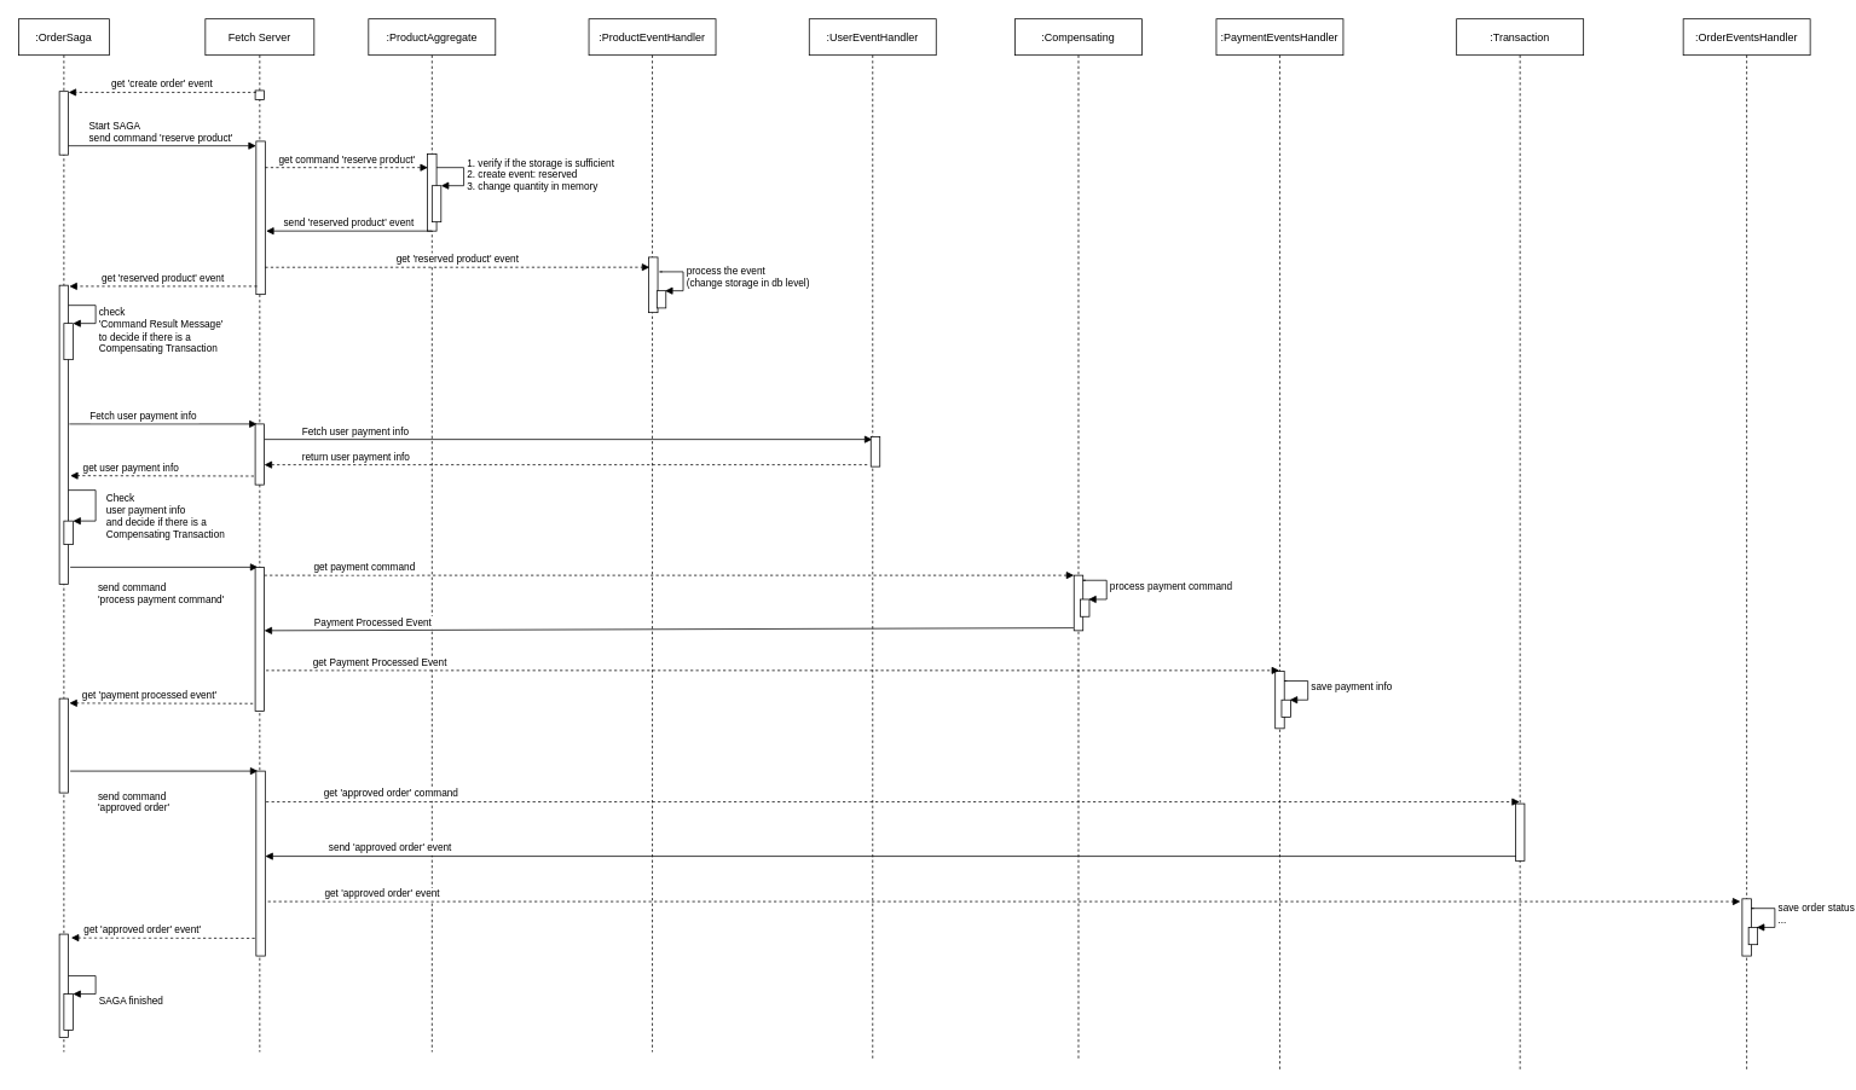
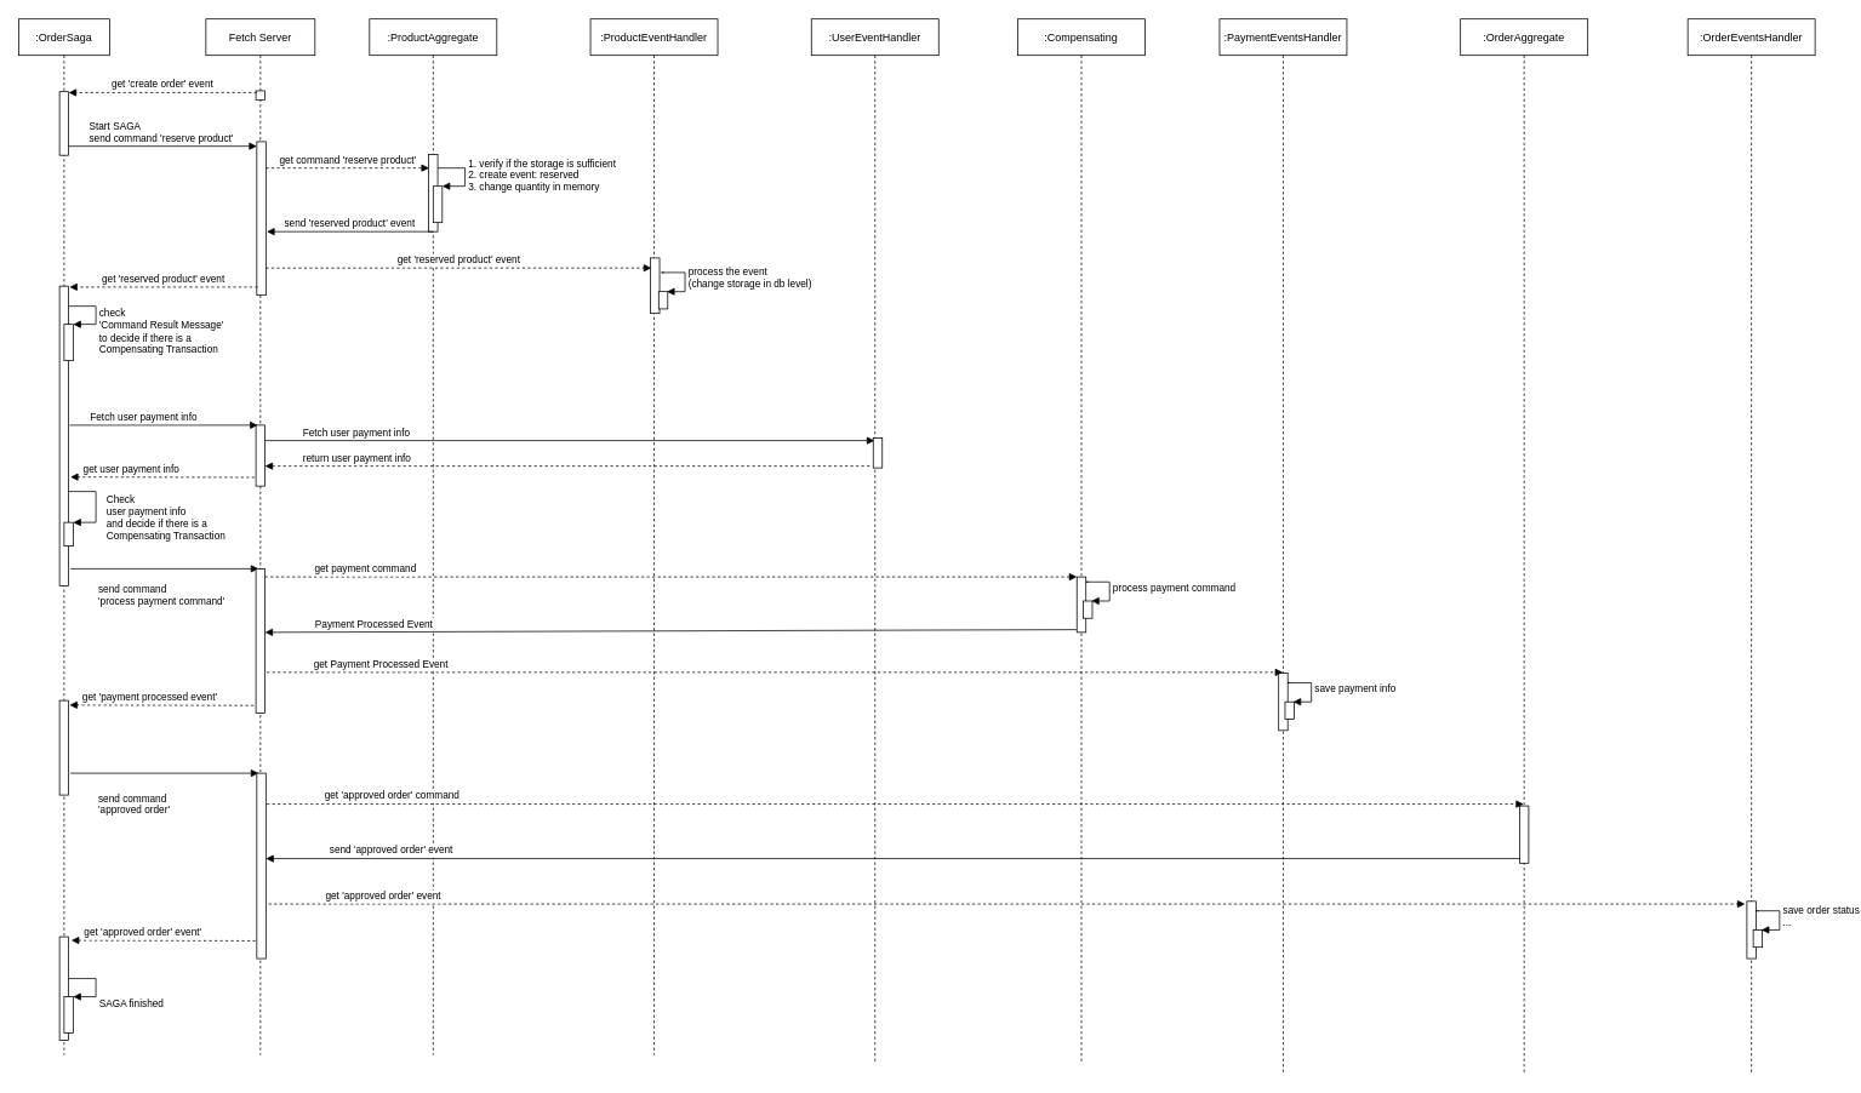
- <mxCell id="48" value=":Transaction" style="shape=umlLifeline;perimeter=lifelinePerimeter;container=1;collapsible=0;recursiveResize=0;rounded=0;shadow=0;strokeWidth=1;" parent="1" vertex="1"><mxGeometry x="1606" y="20" width="140" height="1160" as="geometry" /></mxCell>
+ <mxCell id="48" value=":OrderAggregate" style="shape=umlLifeline;perimeter=lifelinePerimeter;container=1;collapsible=0;recursiveResize=0;rounded=0;shadow=0;strokeWidth=1;" parent="1" vertex="1"><mxGeometry x="1606" y="20" width="140" height="1160" as="geometry" /></mxCell>
